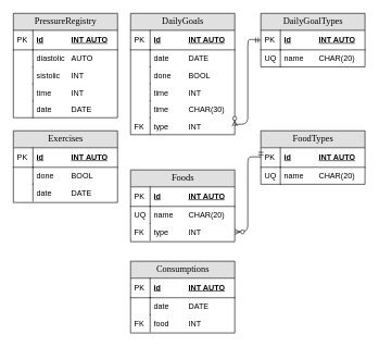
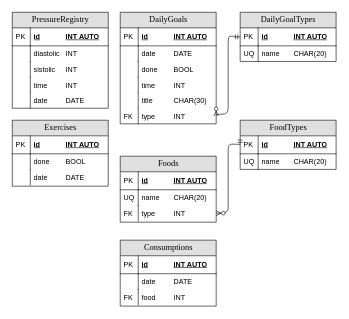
- <mxCell id="37" value="diastolic&lt;span style=&quot;white-space: pre;&quot;&gt;&#09;&lt;/span&gt;AUTO" style="shape=partialRectangle;top=0;left=0;right=0;bottom=0;html=1;align=left;verticalAlign=top;fillColor=none;spacingLeft=34;spacingRight=4;whiteSpace=wrap;overflow=hidden;rotatable=0;points=[[0,0.5],[1,0.5]];portConstraint=eastwest;dropTarget=0;" vertex="1" parent="34"><mxGeometry y="56" width="160" height="26" as="geometry" /></mxCell>
+ <mxCell id="37" value="diastolic&lt;span style=&quot;white-space: pre;&quot;&gt;&#09;&lt;/span&gt;INT" style="shape=partialRectangle;top=0;left=0;right=0;bottom=0;html=1;align=left;verticalAlign=top;fillColor=none;spacingLeft=34;spacingRight=4;whiteSpace=wrap;overflow=hidden;rotatable=0;points=[[0,0.5],[1,0.5]];portConstraint=eastwest;dropTarget=0;" vertex="1" parent="34"><mxGeometry y="56" width="160" height="26" as="geometry" /></mxCell>
- <mxCell id="11" value="time&lt;span style=&quot;white-space: pre;&quot;&gt;&#09;&lt;/span&gt;&lt;span style=&quot;white-space: pre;&quot;&gt;&#09;&lt;/span&gt;CHAR(30)" style="shape=partialRectangle;top=0;left=0;right=0;bottom=0;html=1;align=left;verticalAlign=top;fillColor=none;spacingLeft=34;spacingRight=4;whiteSpace=wrap;overflow=hidden;rotatable=0;points=[[0,0.5],[1,0.5]];portConstraint=eastwest;dropTarget=0;" parent="2" vertex="1"><mxGeometry y="134" width="160" height="26" as="geometry" /></mxCell>
+ <mxCell id="11" value="title&lt;span style=&quot;white-space: pre;&quot;&gt;&#09;&lt;/span&gt;&lt;span style=&quot;white-space: pre;&quot;&gt;&#09;&lt;/span&gt;CHAR(30)" style="shape=partialRectangle;top=0;left=0;right=0;bottom=0;html=1;align=left;verticalAlign=top;fillColor=none;spacingLeft=34;spacingRight=4;whiteSpace=wrap;overflow=hidden;rotatable=0;points=[[0,0.5],[1,0.5]];portConstraint=eastwest;dropTarget=0;" parent="2" vertex="1"><mxGeometry y="134" width="160" height="26" as="geometry" /></mxCell>
